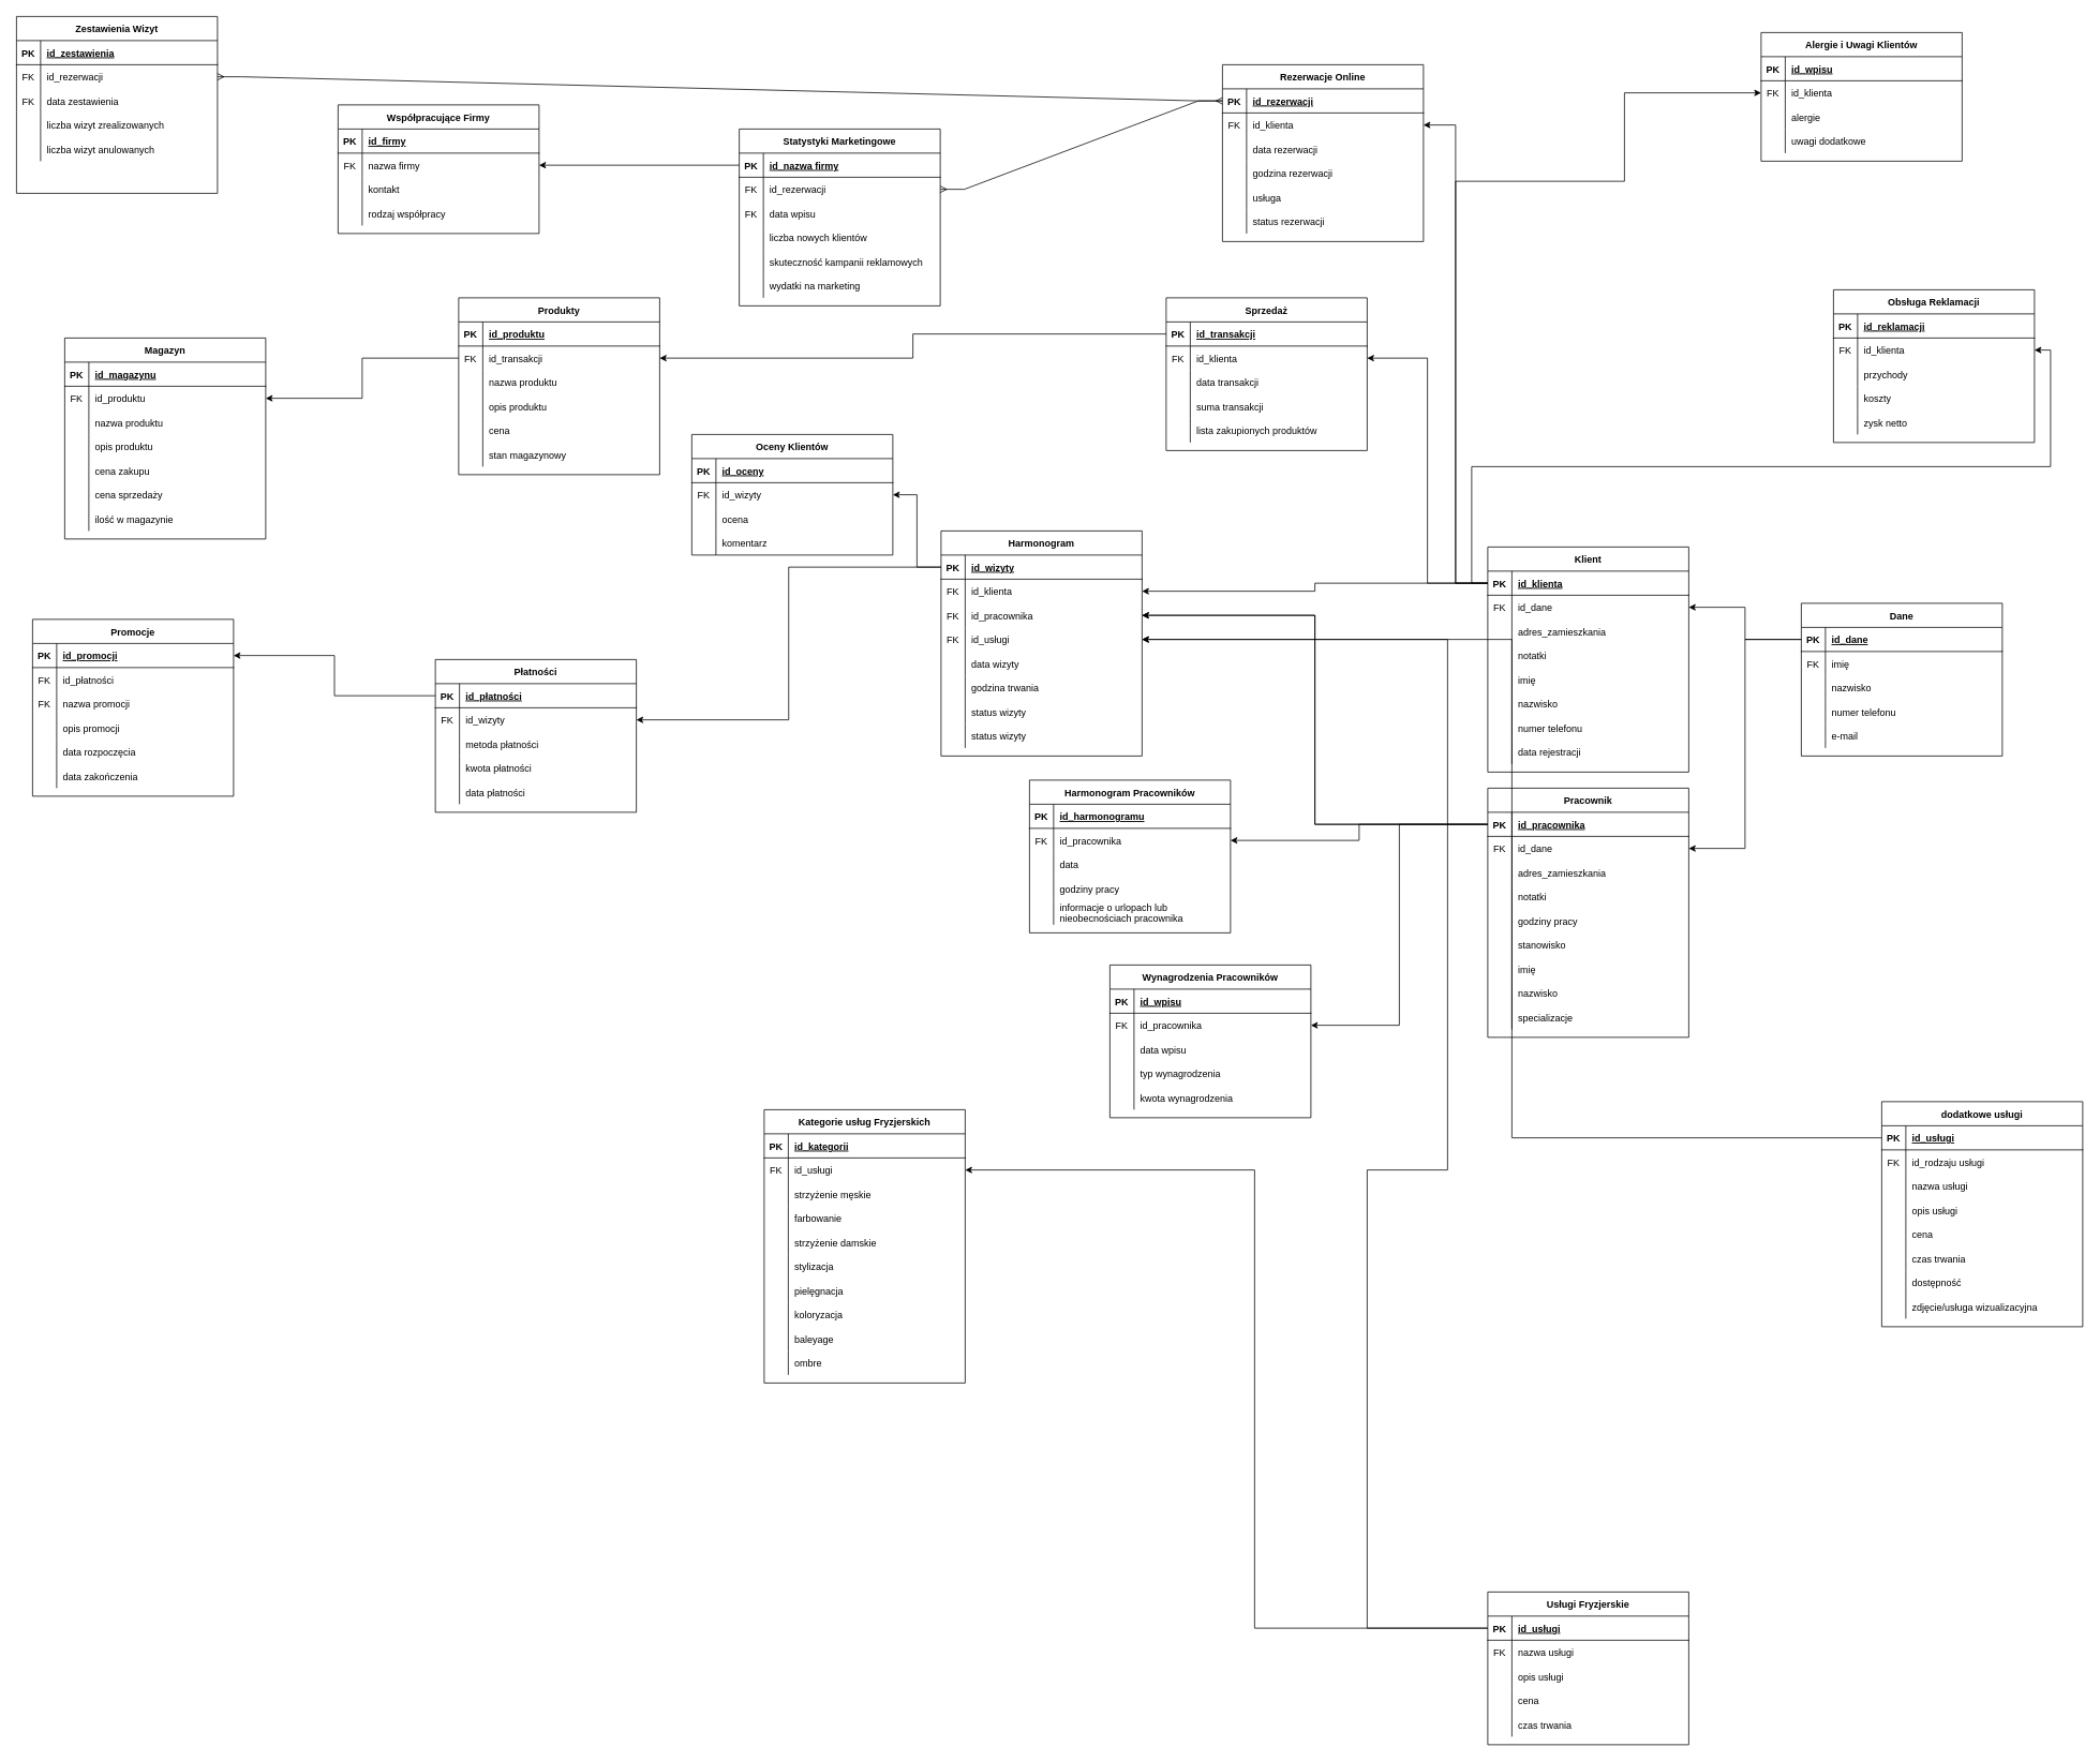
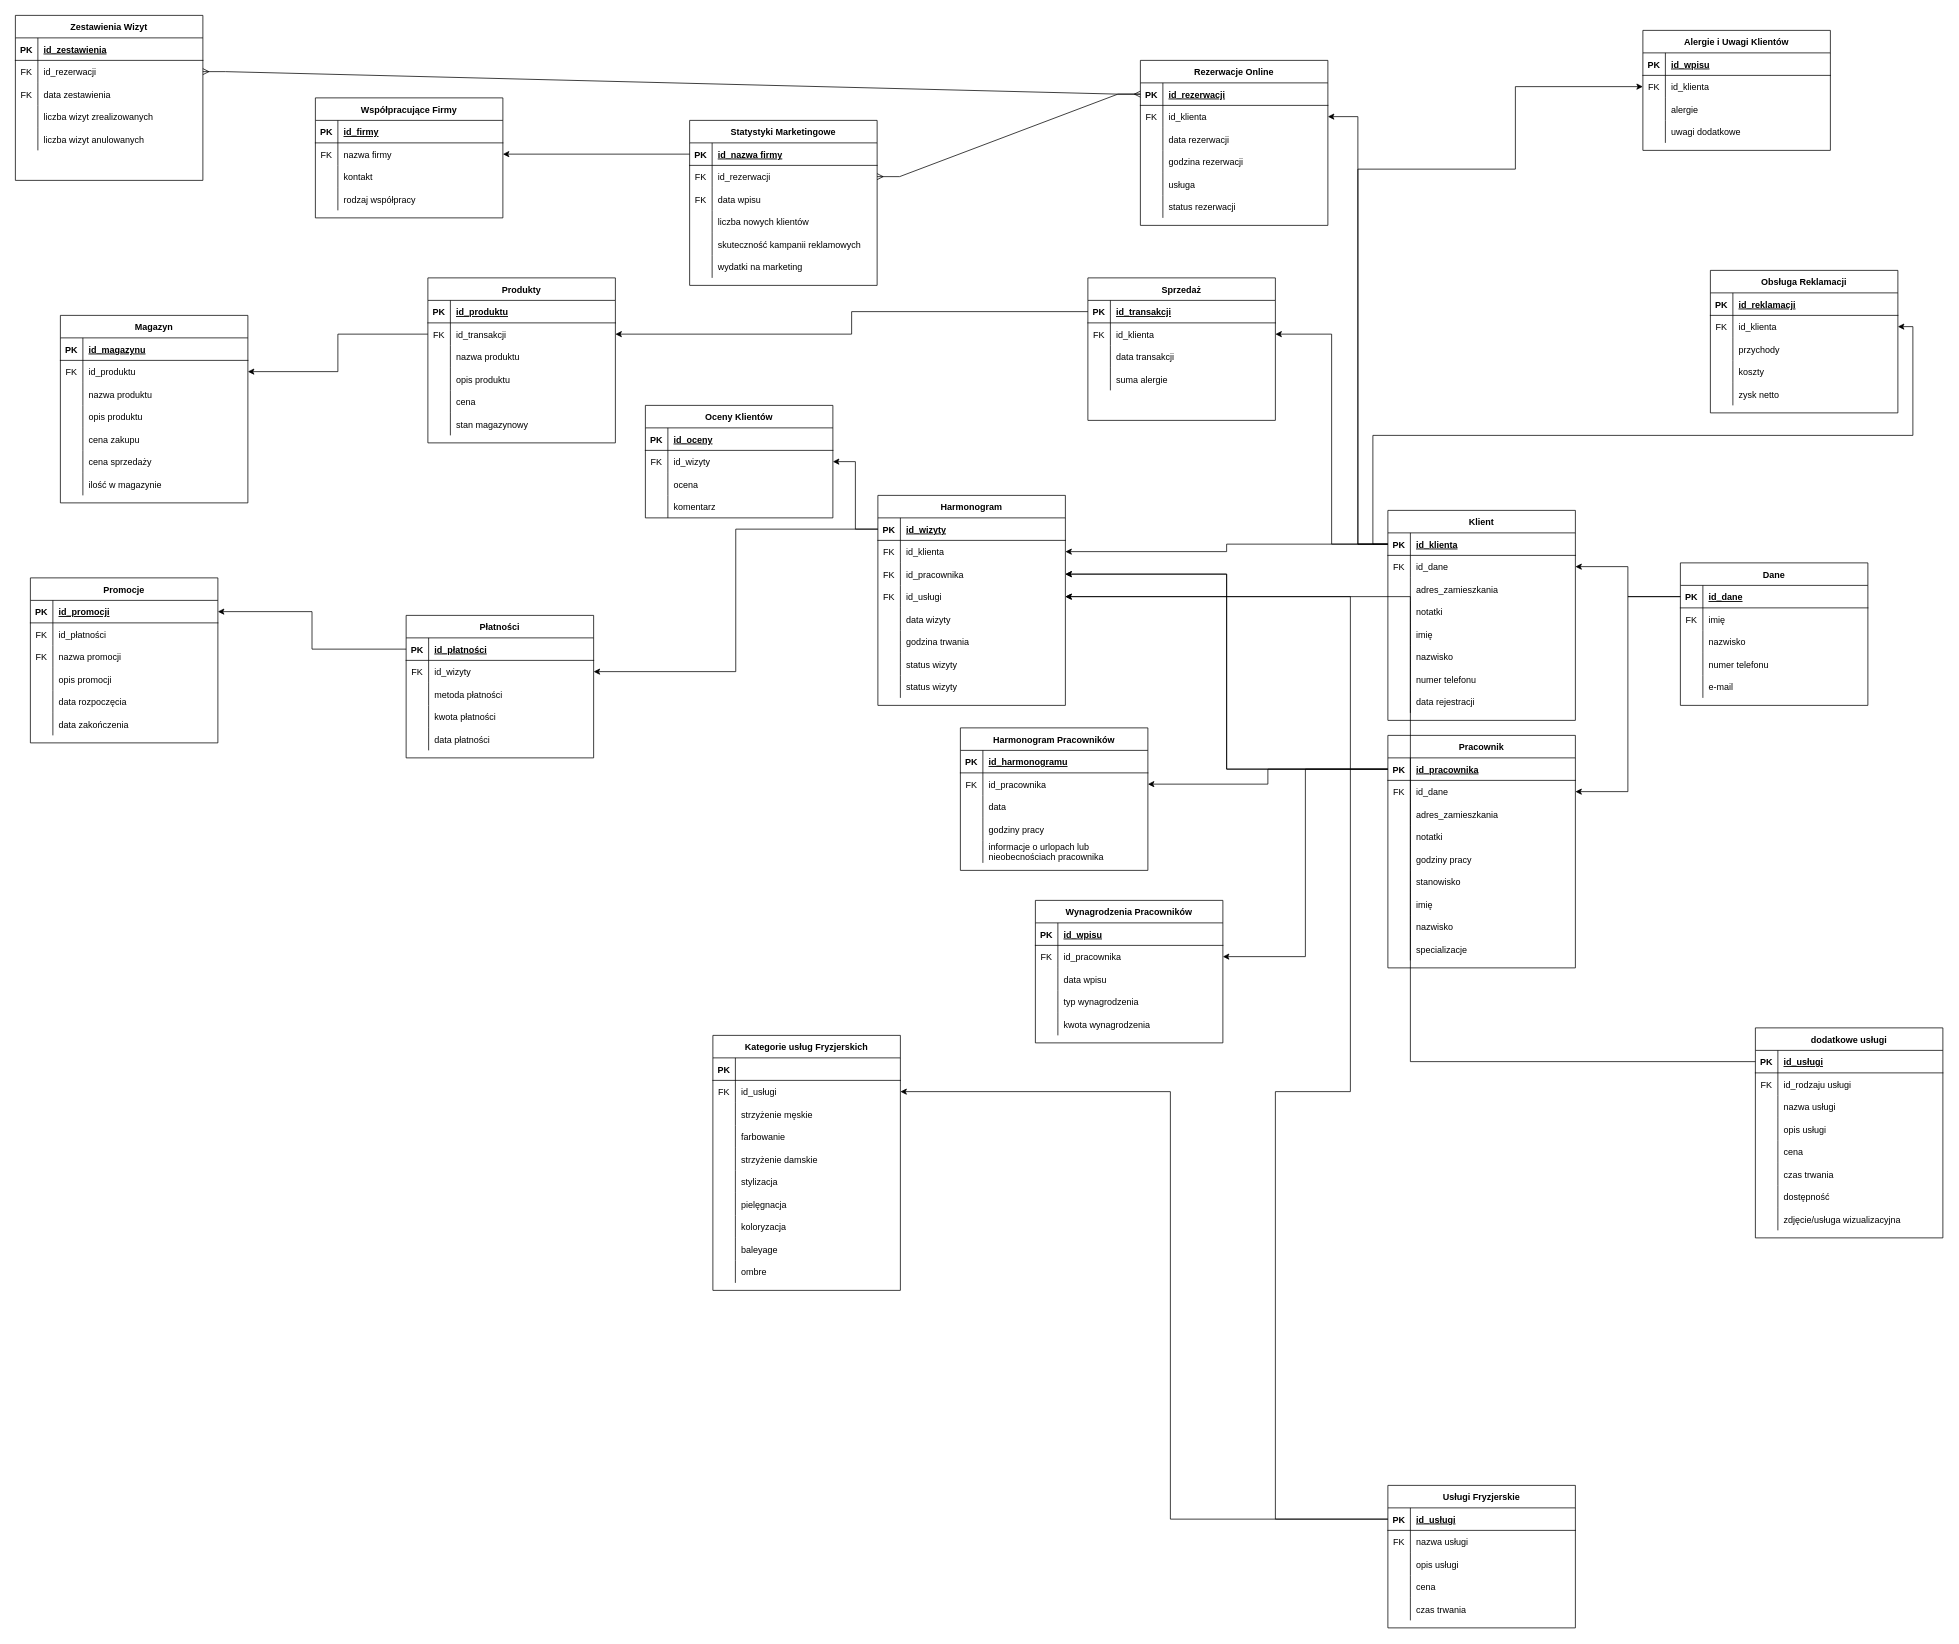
- <mxCell id="126" value="suma transakcji" style="shape=partialRectangle;overflow=hidden;connectable=0;fillColor=none;top=0;left=0;bottom=0;right=0;align=left;spacingLeft=6;" parent="124" vertex="1"><mxGeometry x="30" width="220" height="30" as="geometry"><mxRectangle width="220" height="30" as="alternateBounds" /></mxGeometry></mxCell>
+ <mxCell id="126" value="suma alergie" style="shape=partialRectangle;overflow=hidden;connectable=0;fillColor=none;top=0;left=0;bottom=0;right=0;align=left;spacingLeft=6;" parent="124" vertex="1"><mxGeometry x="30" width="220" height="30" as="geometry"><mxRectangle width="220" height="30" as="alternateBounds" /></mxGeometry></mxCell>
- <mxCell id="129" value="lista zakupionych produktów" style="shape=partialRectangle;overflow=hidden;connectable=0;fillColor=none;top=0;left=0;bottom=0;right=0;align=left;spacingLeft=6;" parent="127" vertex="1"><mxGeometry x="30" width="220" height="30" as="geometry"><mxRectangle width="220" height="30" as="alternateBounds" /></mxGeometry></mxCell>
- <mxCell id="274" value="id_kategorii" style="shape=partialRectangle;overflow=hidden;connectable=0;fillColor=none;top=0;left=0;bottom=0;right=0;align=left;spacingLeft=6;fontStyle=5;" parent="272" vertex="1"><mxGeometry x="30" width="220" height="30" as="geometry"><mxRectangle width="220" height="30" as="alternateBounds" /></mxGeometry></mxCell>
